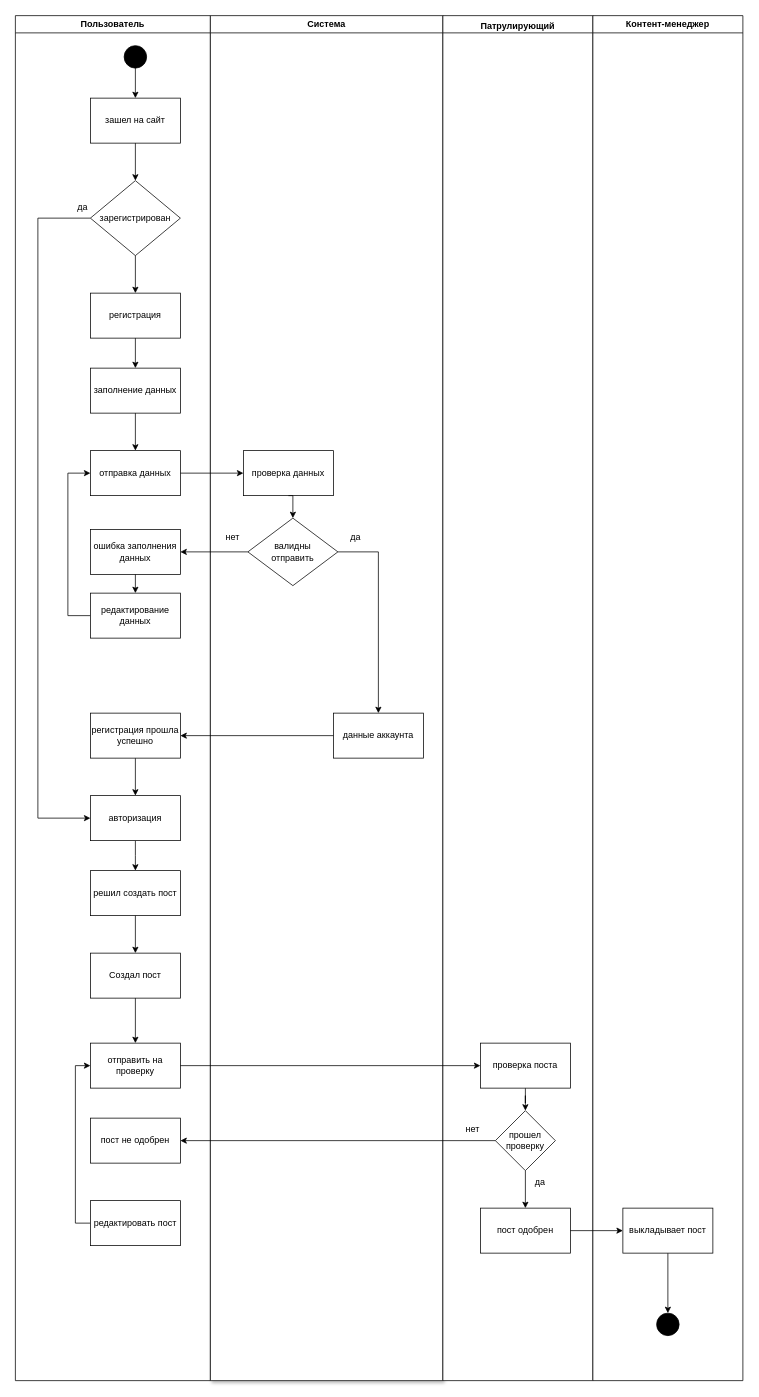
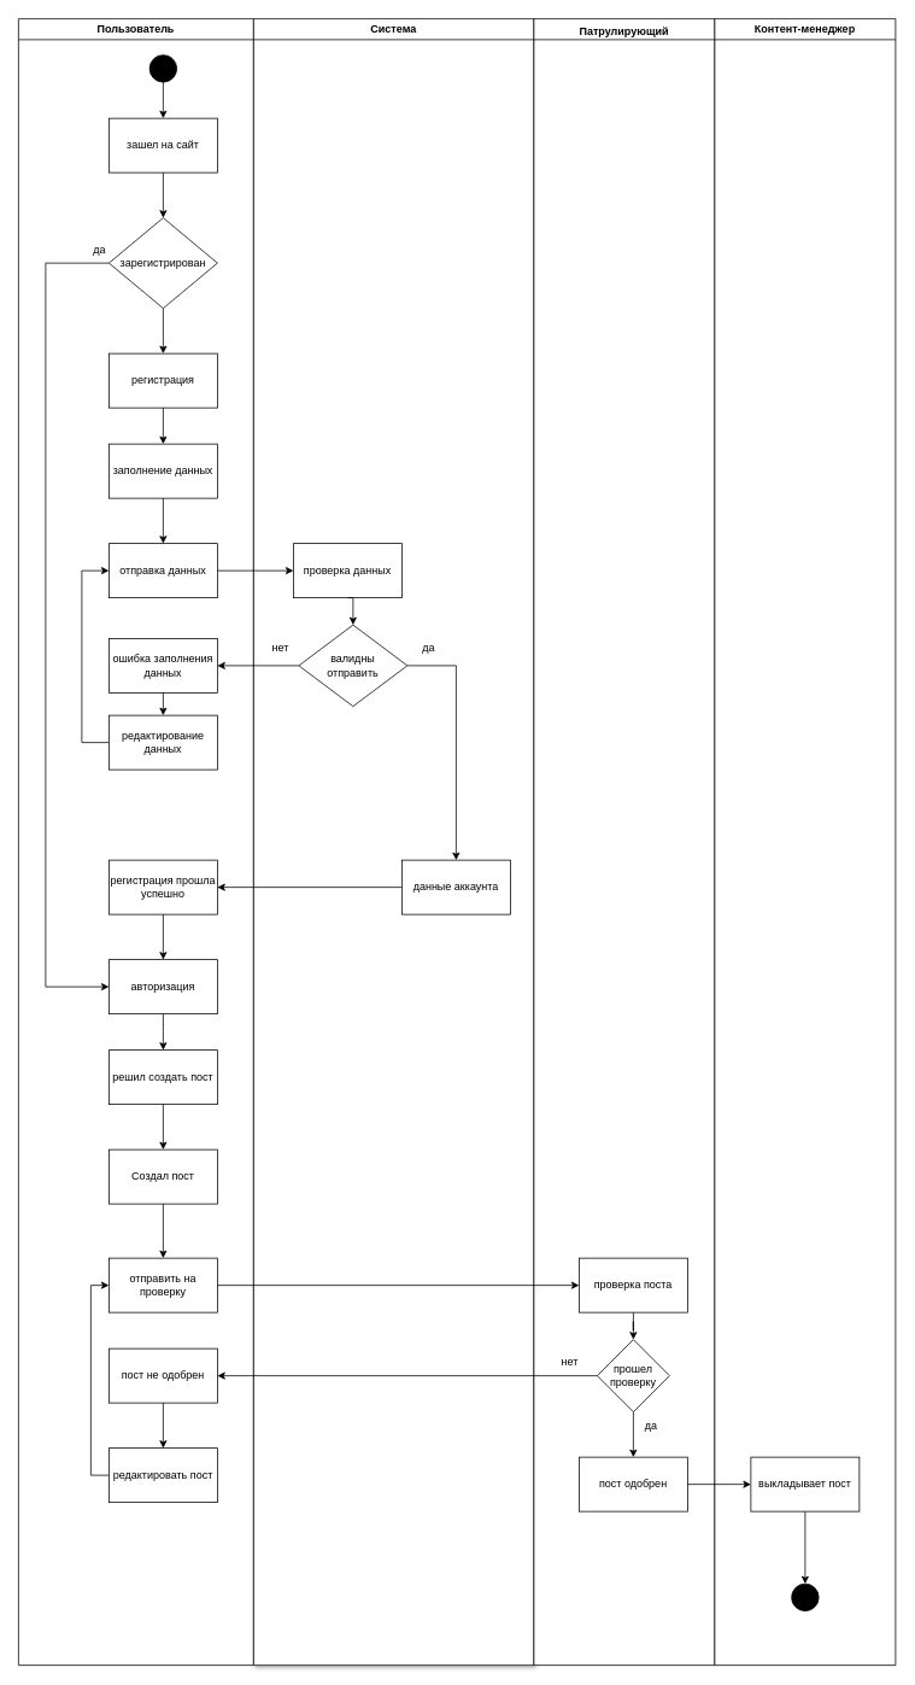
+ <mxCell id="32" style="edgeStyle=orthogonalEdgeStyle;rounded=0;orthogonalLoop=1;jettySize=auto;html=1;entryX=0.5;entryY=0;entryDx=0;entryDy=0;" parent="2" source="29" target="31" edge="1"><mxGeometry relative="1" as="geometry" /></mxCell>
